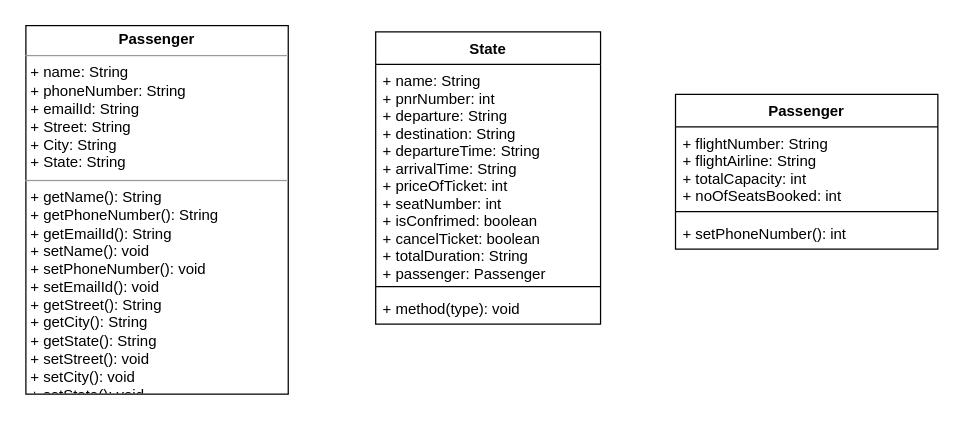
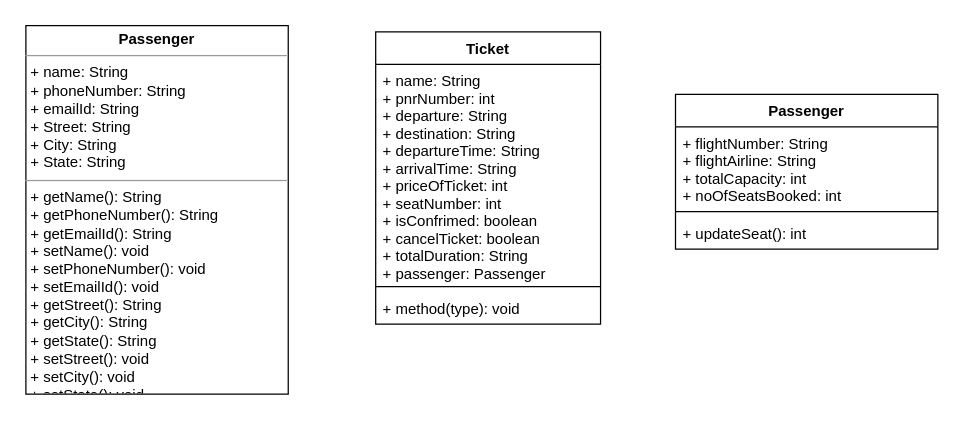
- <mxCell id="3" value="State" style="swimlane;fontStyle=1;align=center;verticalAlign=top;childLayout=stackLayout;horizontal=1;startSize=26;horizontalStack=0;resizeParent=1;resizeParentMax=0;resizeLast=0;collapsible=1;marginBottom=0;" vertex="1" parent="1"><mxGeometry x="300" y="25" width="180" height="234" as="geometry" /></mxCell>
+ <mxCell id="3" value="Ticket" style="swimlane;fontStyle=1;align=center;verticalAlign=top;childLayout=stackLayout;horizontal=1;startSize=26;horizontalStack=0;resizeParent=1;resizeParentMax=0;resizeLast=0;collapsible=1;marginBottom=0;" vertex="1" parent="1"><mxGeometry x="300" y="25" width="180" height="234" as="geometry" /></mxCell>
- <mxCell id="10" value="+ setPhoneNumber(): int" style="text;strokeColor=none;fillColor=none;align=left;verticalAlign=top;spacingLeft=4;spacingRight=4;overflow=hidden;rotatable=0;points=[[0,0.5],[1,0.5]];portConstraint=eastwest;" vertex="1" parent="7"><mxGeometry y="98" width="210" height="26" as="geometry" /></mxCell>
+ <mxCell id="10" value="+ updateSeat(): int" style="text;strokeColor=none;fillColor=none;align=left;verticalAlign=top;spacingLeft=4;spacingRight=4;overflow=hidden;rotatable=0;points=[[0,0.5],[1,0.5]];portConstraint=eastwest;" vertex="1" parent="7"><mxGeometry y="98" width="210" height="26" as="geometry" /></mxCell>
